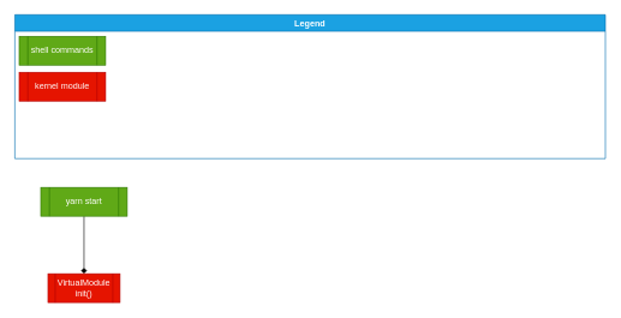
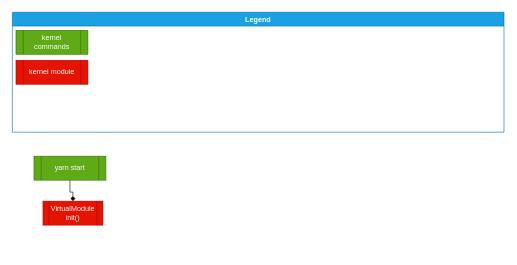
- <mxCell id="6" value="shell commands" style="shape=process;whiteSpace=wrap;html=1;backgroundOutline=1;shadow=0;fontFamily=Helvetica;fontSize=12;fontColor=#ffffff;align=center;strokeColor=#2D7600;strokeWidth=1;fillColor=#60a917;" parent="5" vertex="1"><mxGeometry x="6" y="30" width="120" height="40" as="geometry" /></mxCell>
+ <mxCell id="6" value="kernel commands" style="shape=process;whiteSpace=wrap;html=1;backgroundOutline=1;shadow=0;fontFamily=Helvetica;fontSize=12;fontColor=#ffffff;align=center;strokeColor=#2D7600;strokeWidth=1;fillColor=#60a917;" parent="5" vertex="1"><mxGeometry x="6" y="30" width="120" height="40" as="geometry" /></mxCell>
- <mxCell id="4" value="VirtualModule init()" style="shape=process;whiteSpace=wrap;html=1;backgroundOutline=1;shadow=0;fontFamily=Helvetica;fontSize=12;fontColor=#ffffff;align=center;strokeColor=#B20000;strokeWidth=1;fillColor=#e51400;" parent="1" vertex="1"><mxGeometry x="66" y="380" width="100" height="40" as="geometry" /></mxCell>
+ <mxCell id="4" value="VirtualModule init()" style="shape=process;whiteSpace=wrap;html=1;backgroundOutline=1;shadow=0;fontFamily=Helvetica;fontSize=12;fontColor=#ffffff;align=center;strokeColor=#B20000;strokeWidth=1;fillColor=#e51400;" parent="1" vertex="1"><mxGeometry x="71" y="335" width="100" height="40" as="geometry" /></mxCell>
